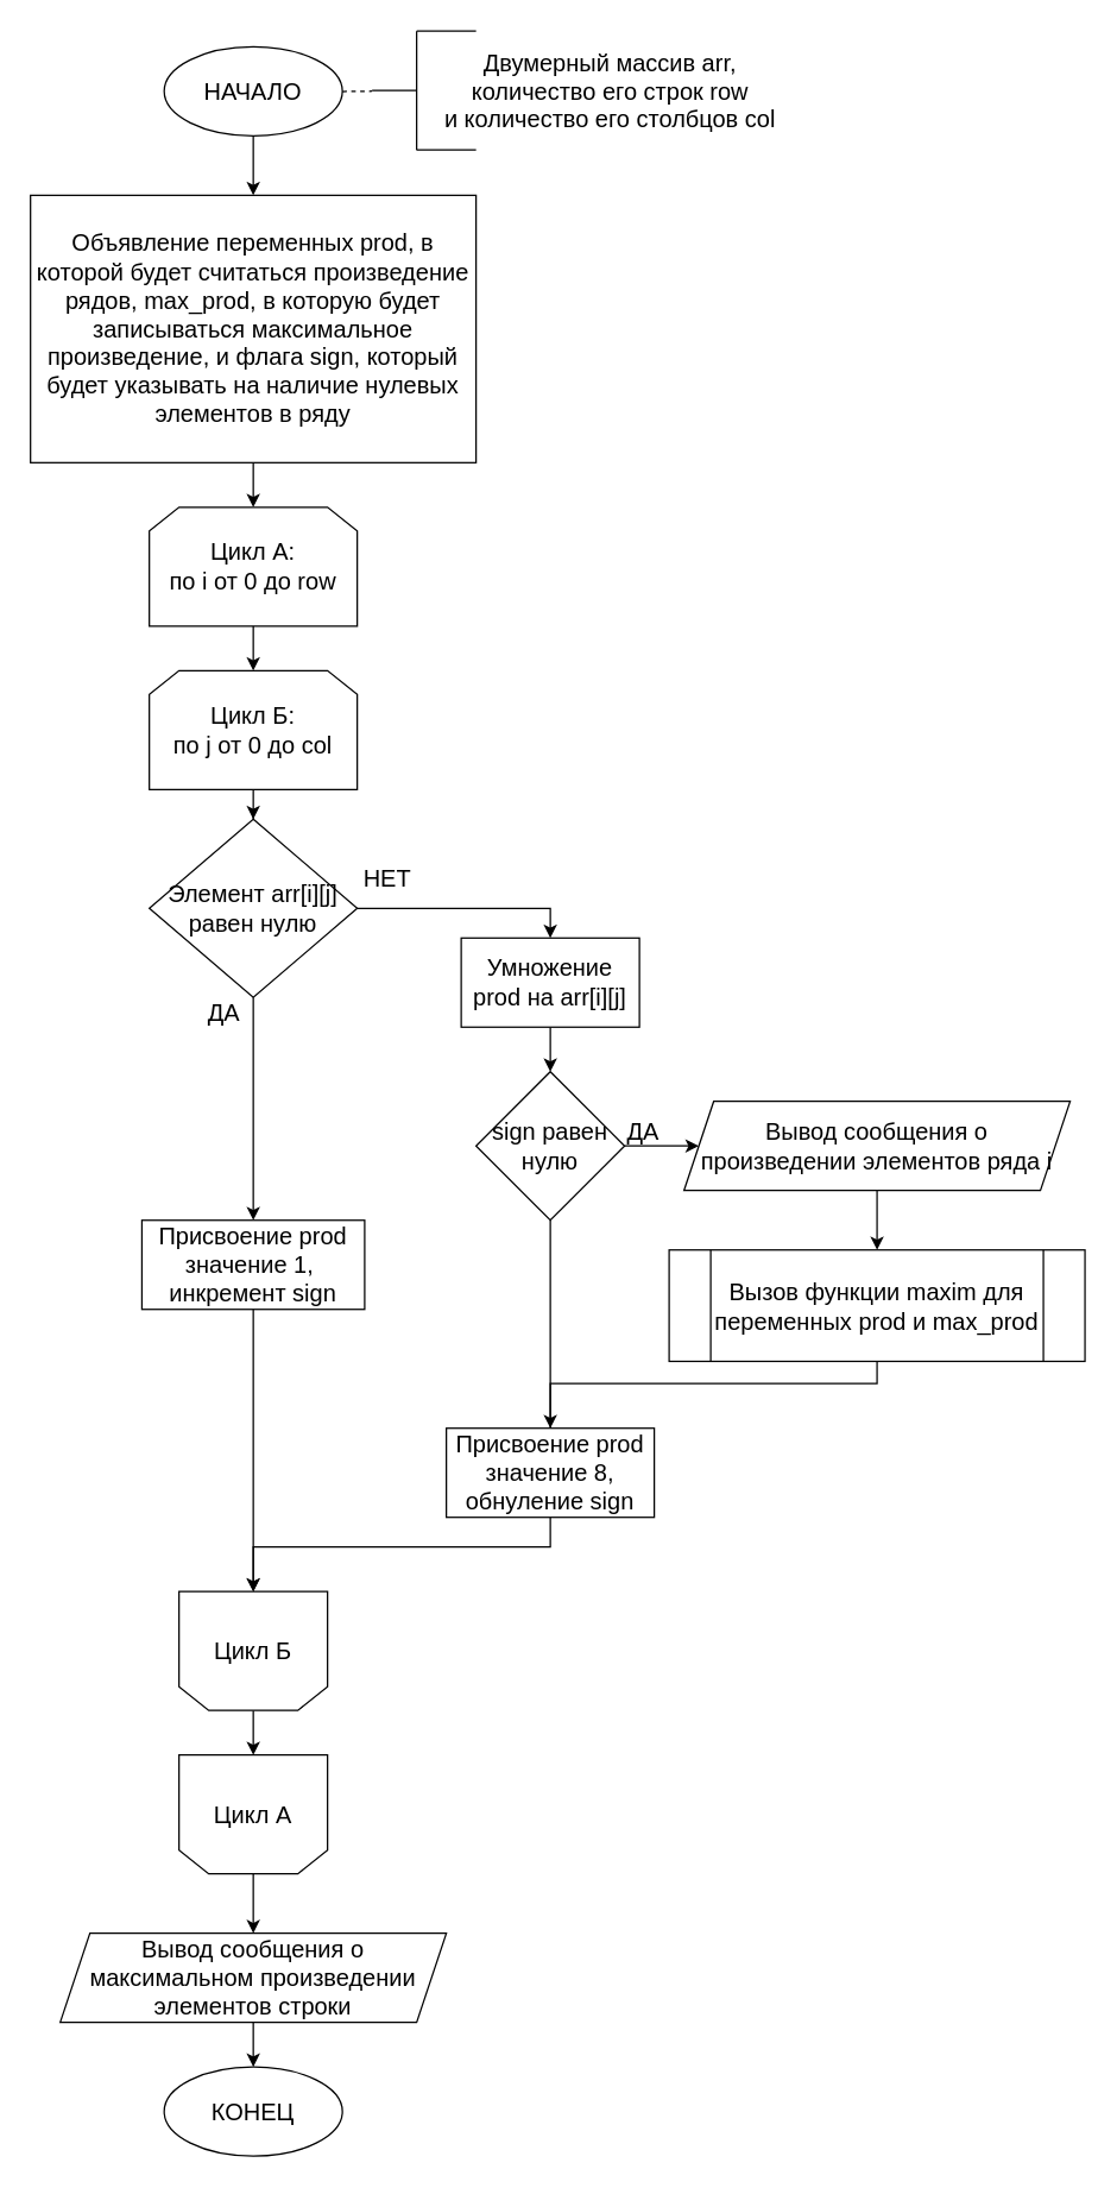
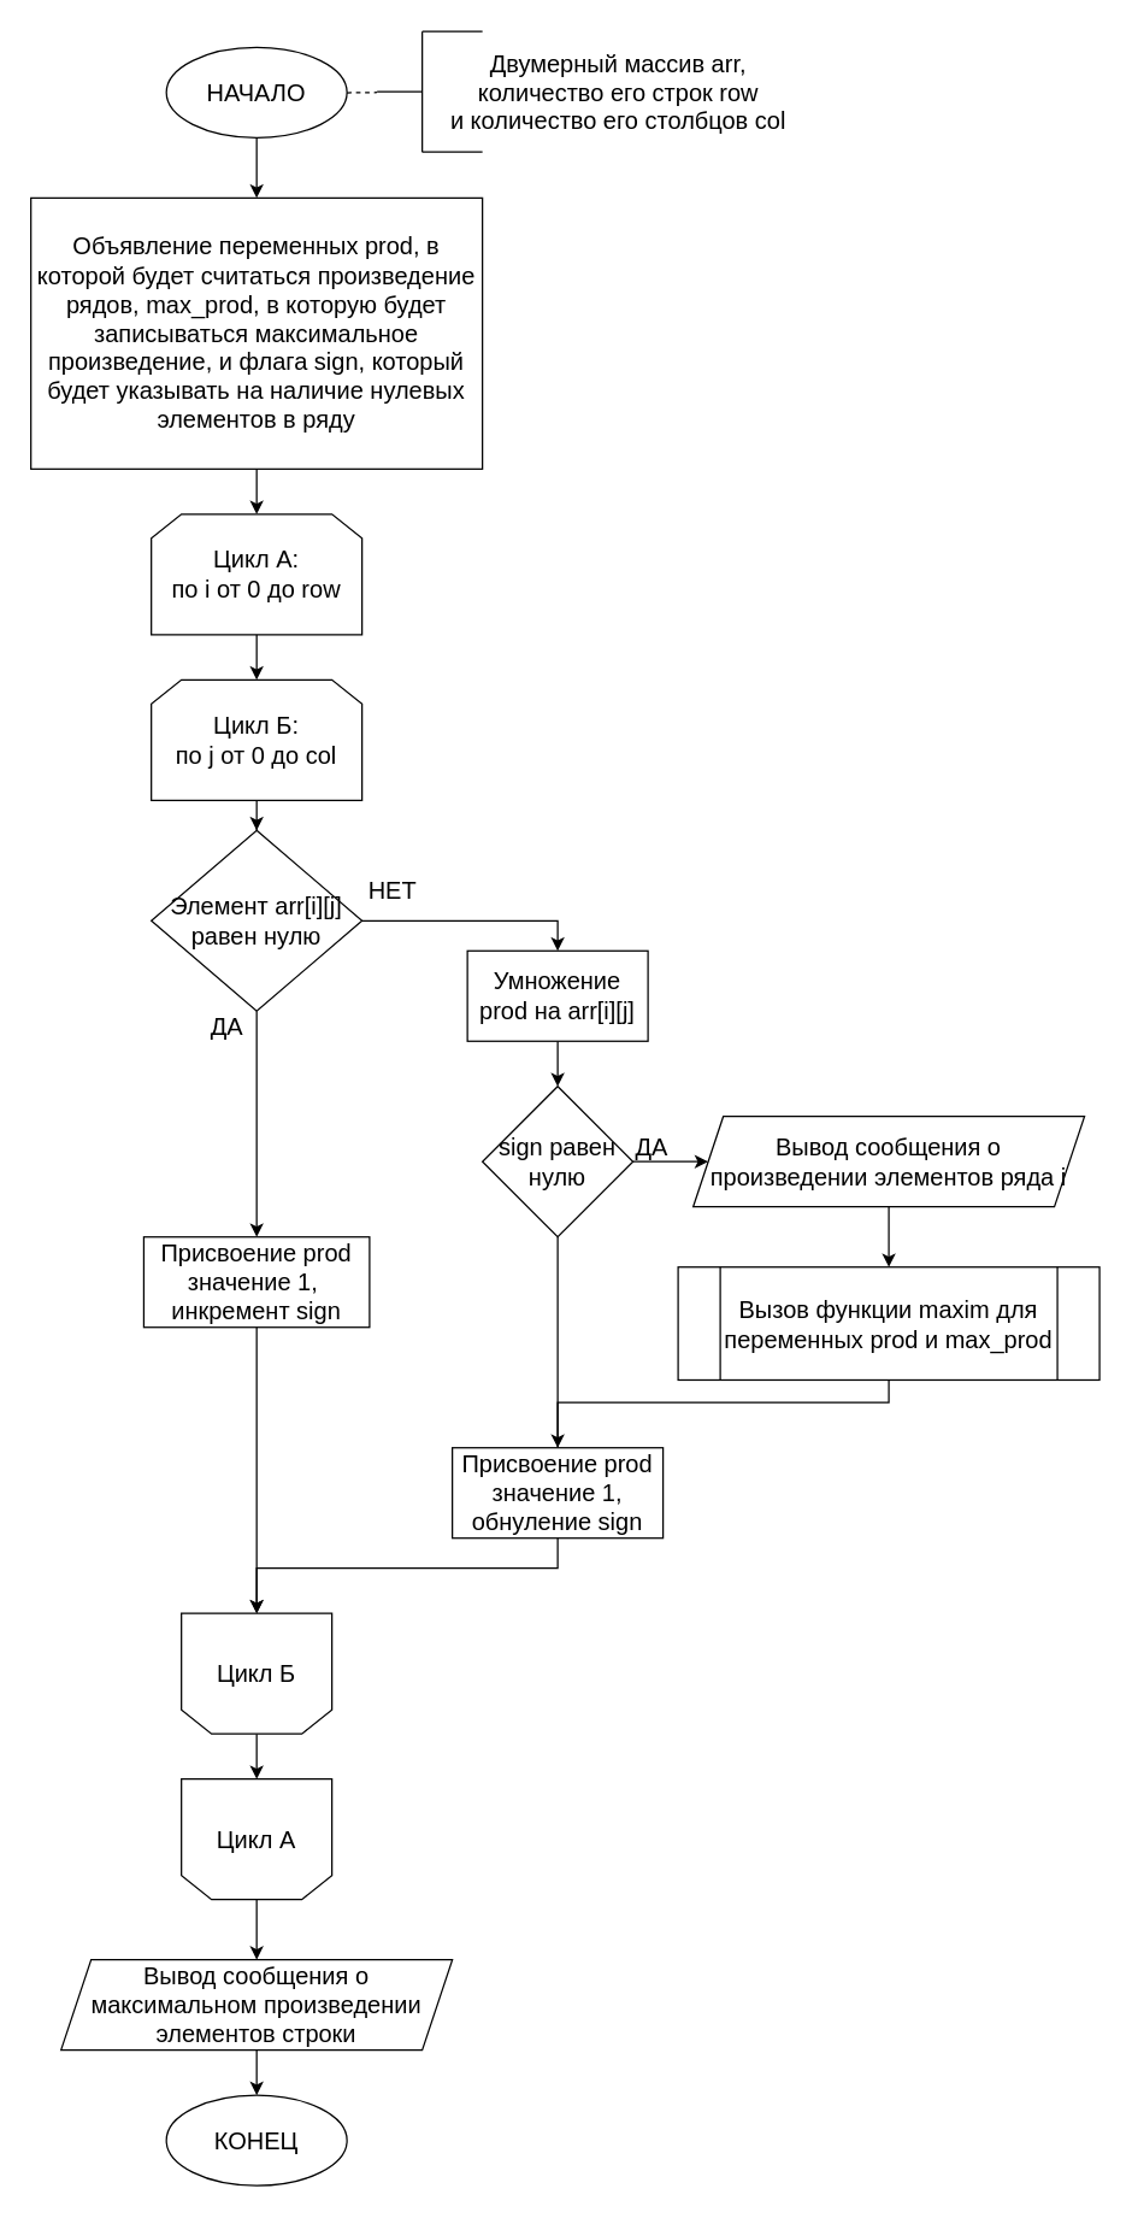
- <mxCell id="36" value="Присвоение prod значение 8, обнуление sign" style="whiteSpace=wrap;html=1;fontSize=16;" vertex="1" parent="1"><mxGeometry x="300" y="961" width="140" height="60" as="geometry" /></mxCell>
+ <mxCell id="36" value="Присвоение prod значение 1, обнуление sign" style="whiteSpace=wrap;html=1;fontSize=16;" vertex="1" parent="1"><mxGeometry x="300" y="961" width="140" height="60" as="geometry" /></mxCell>
